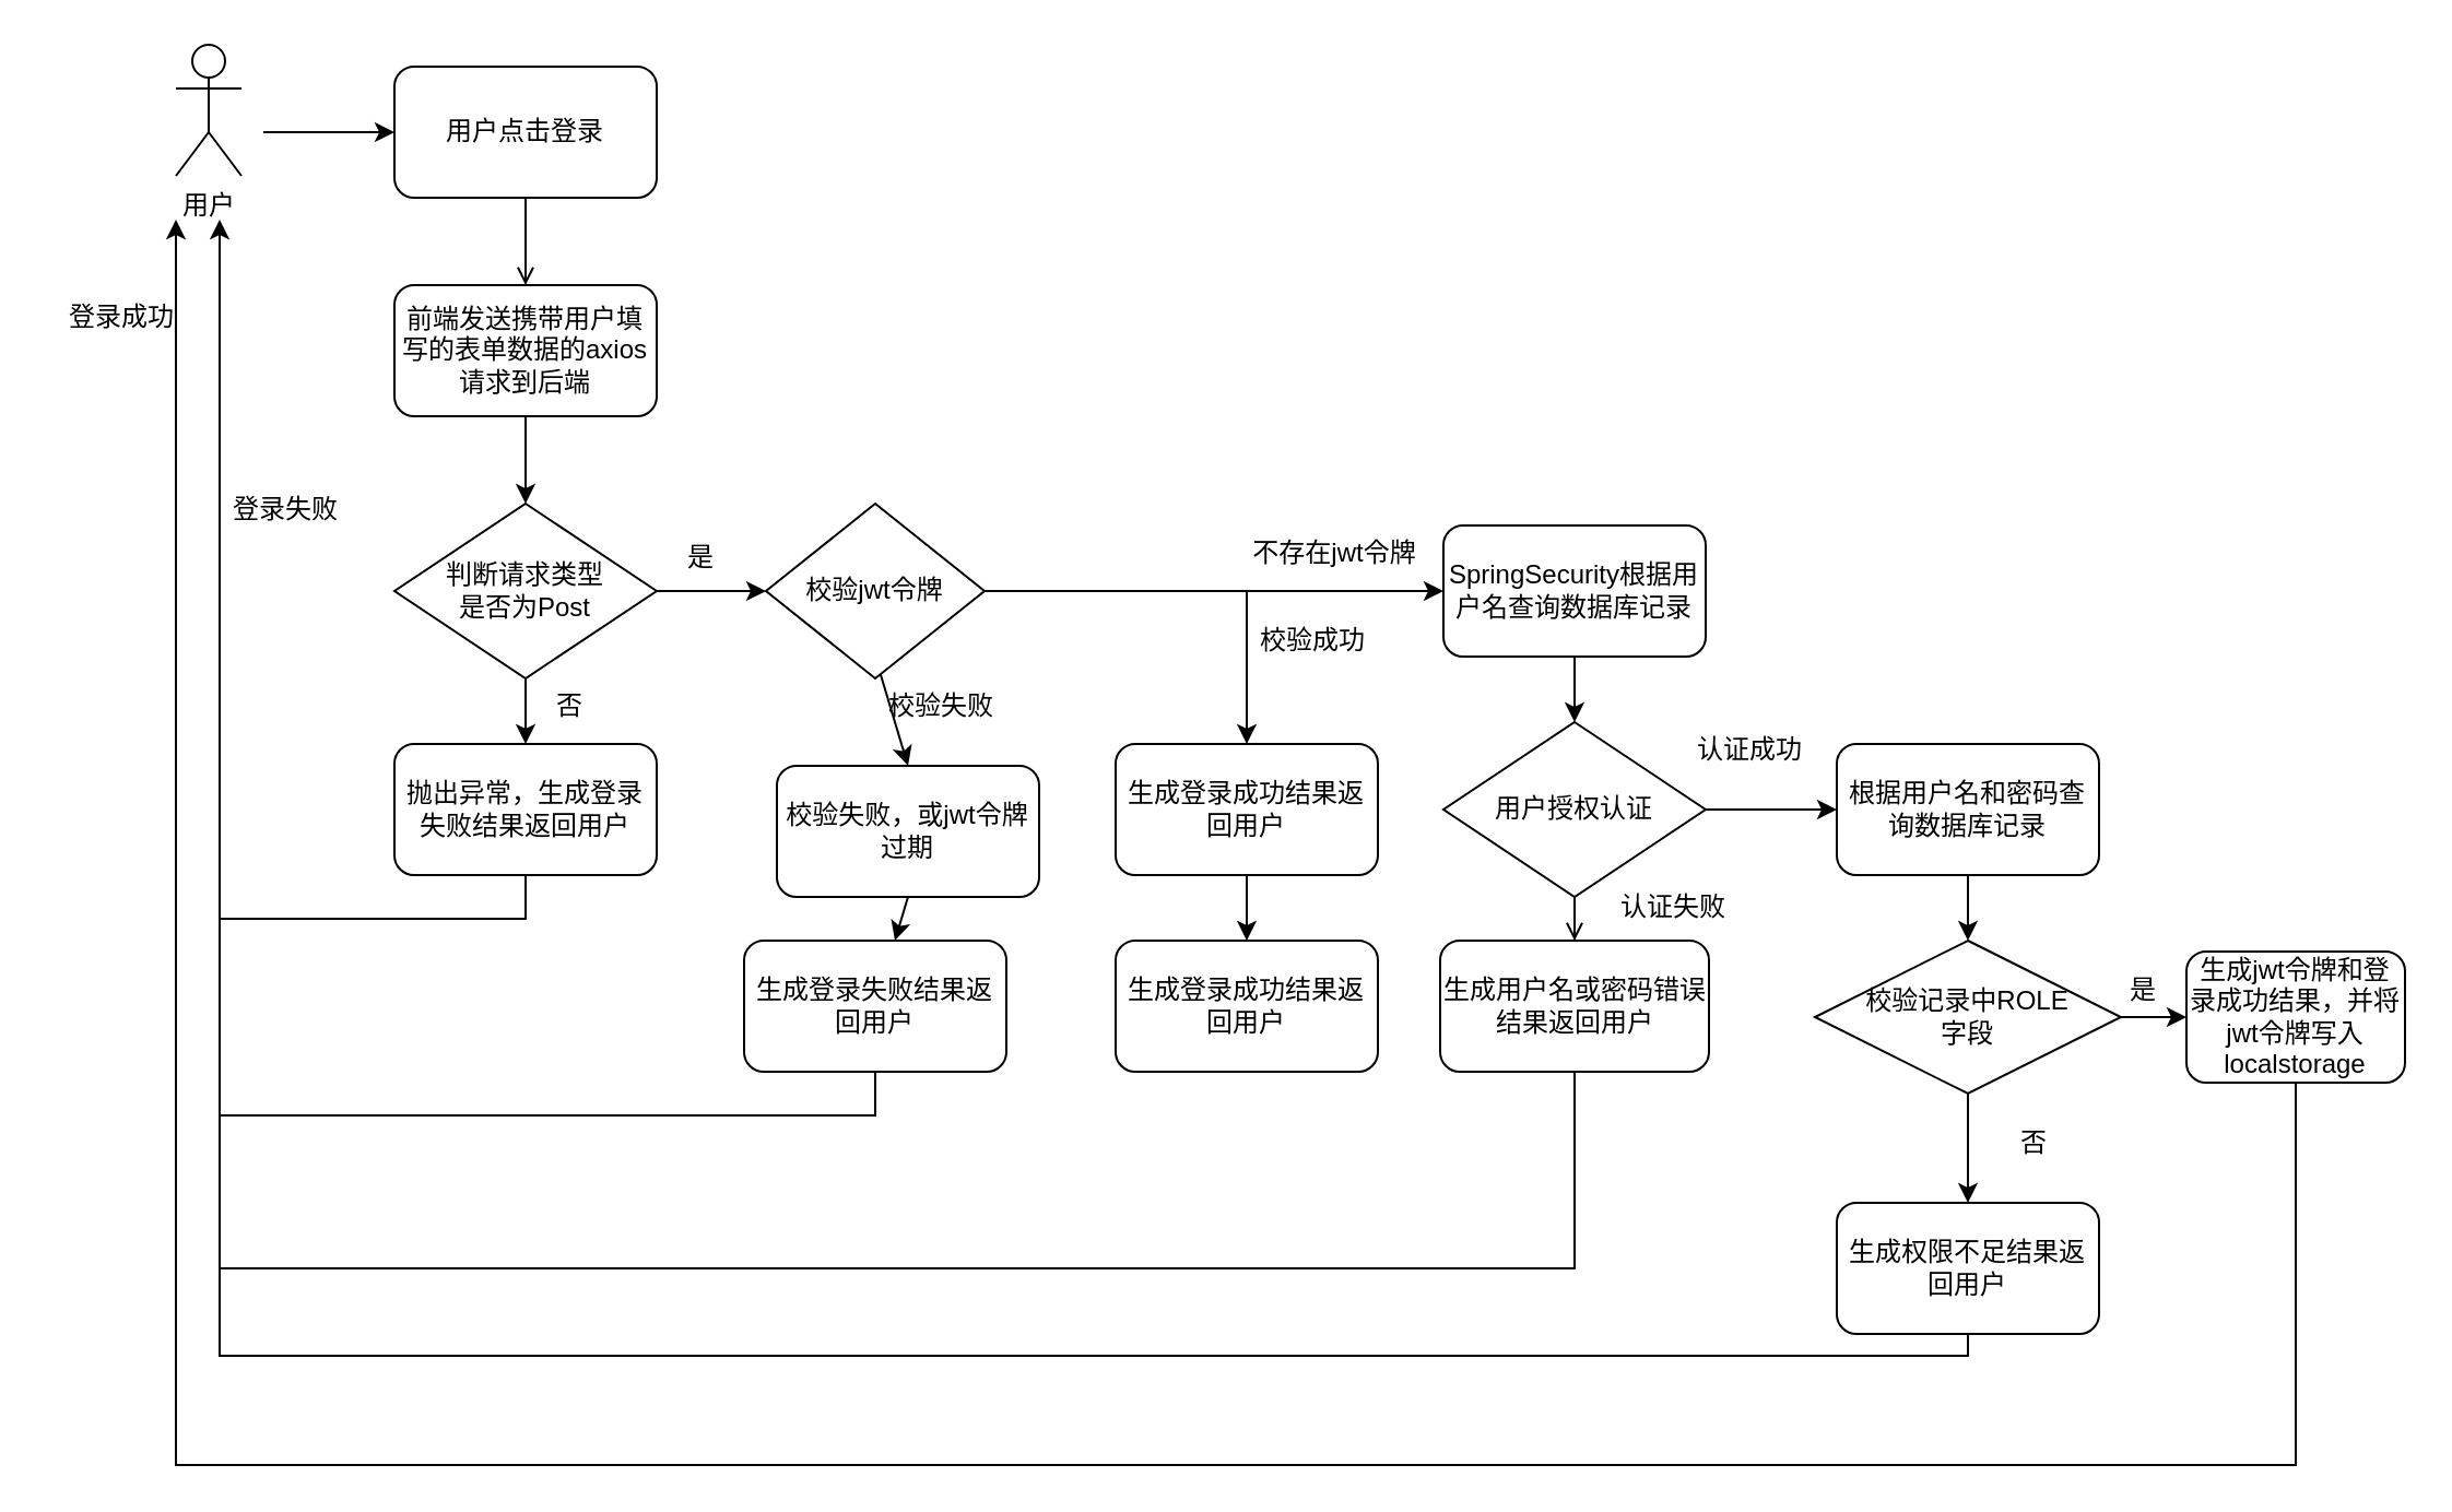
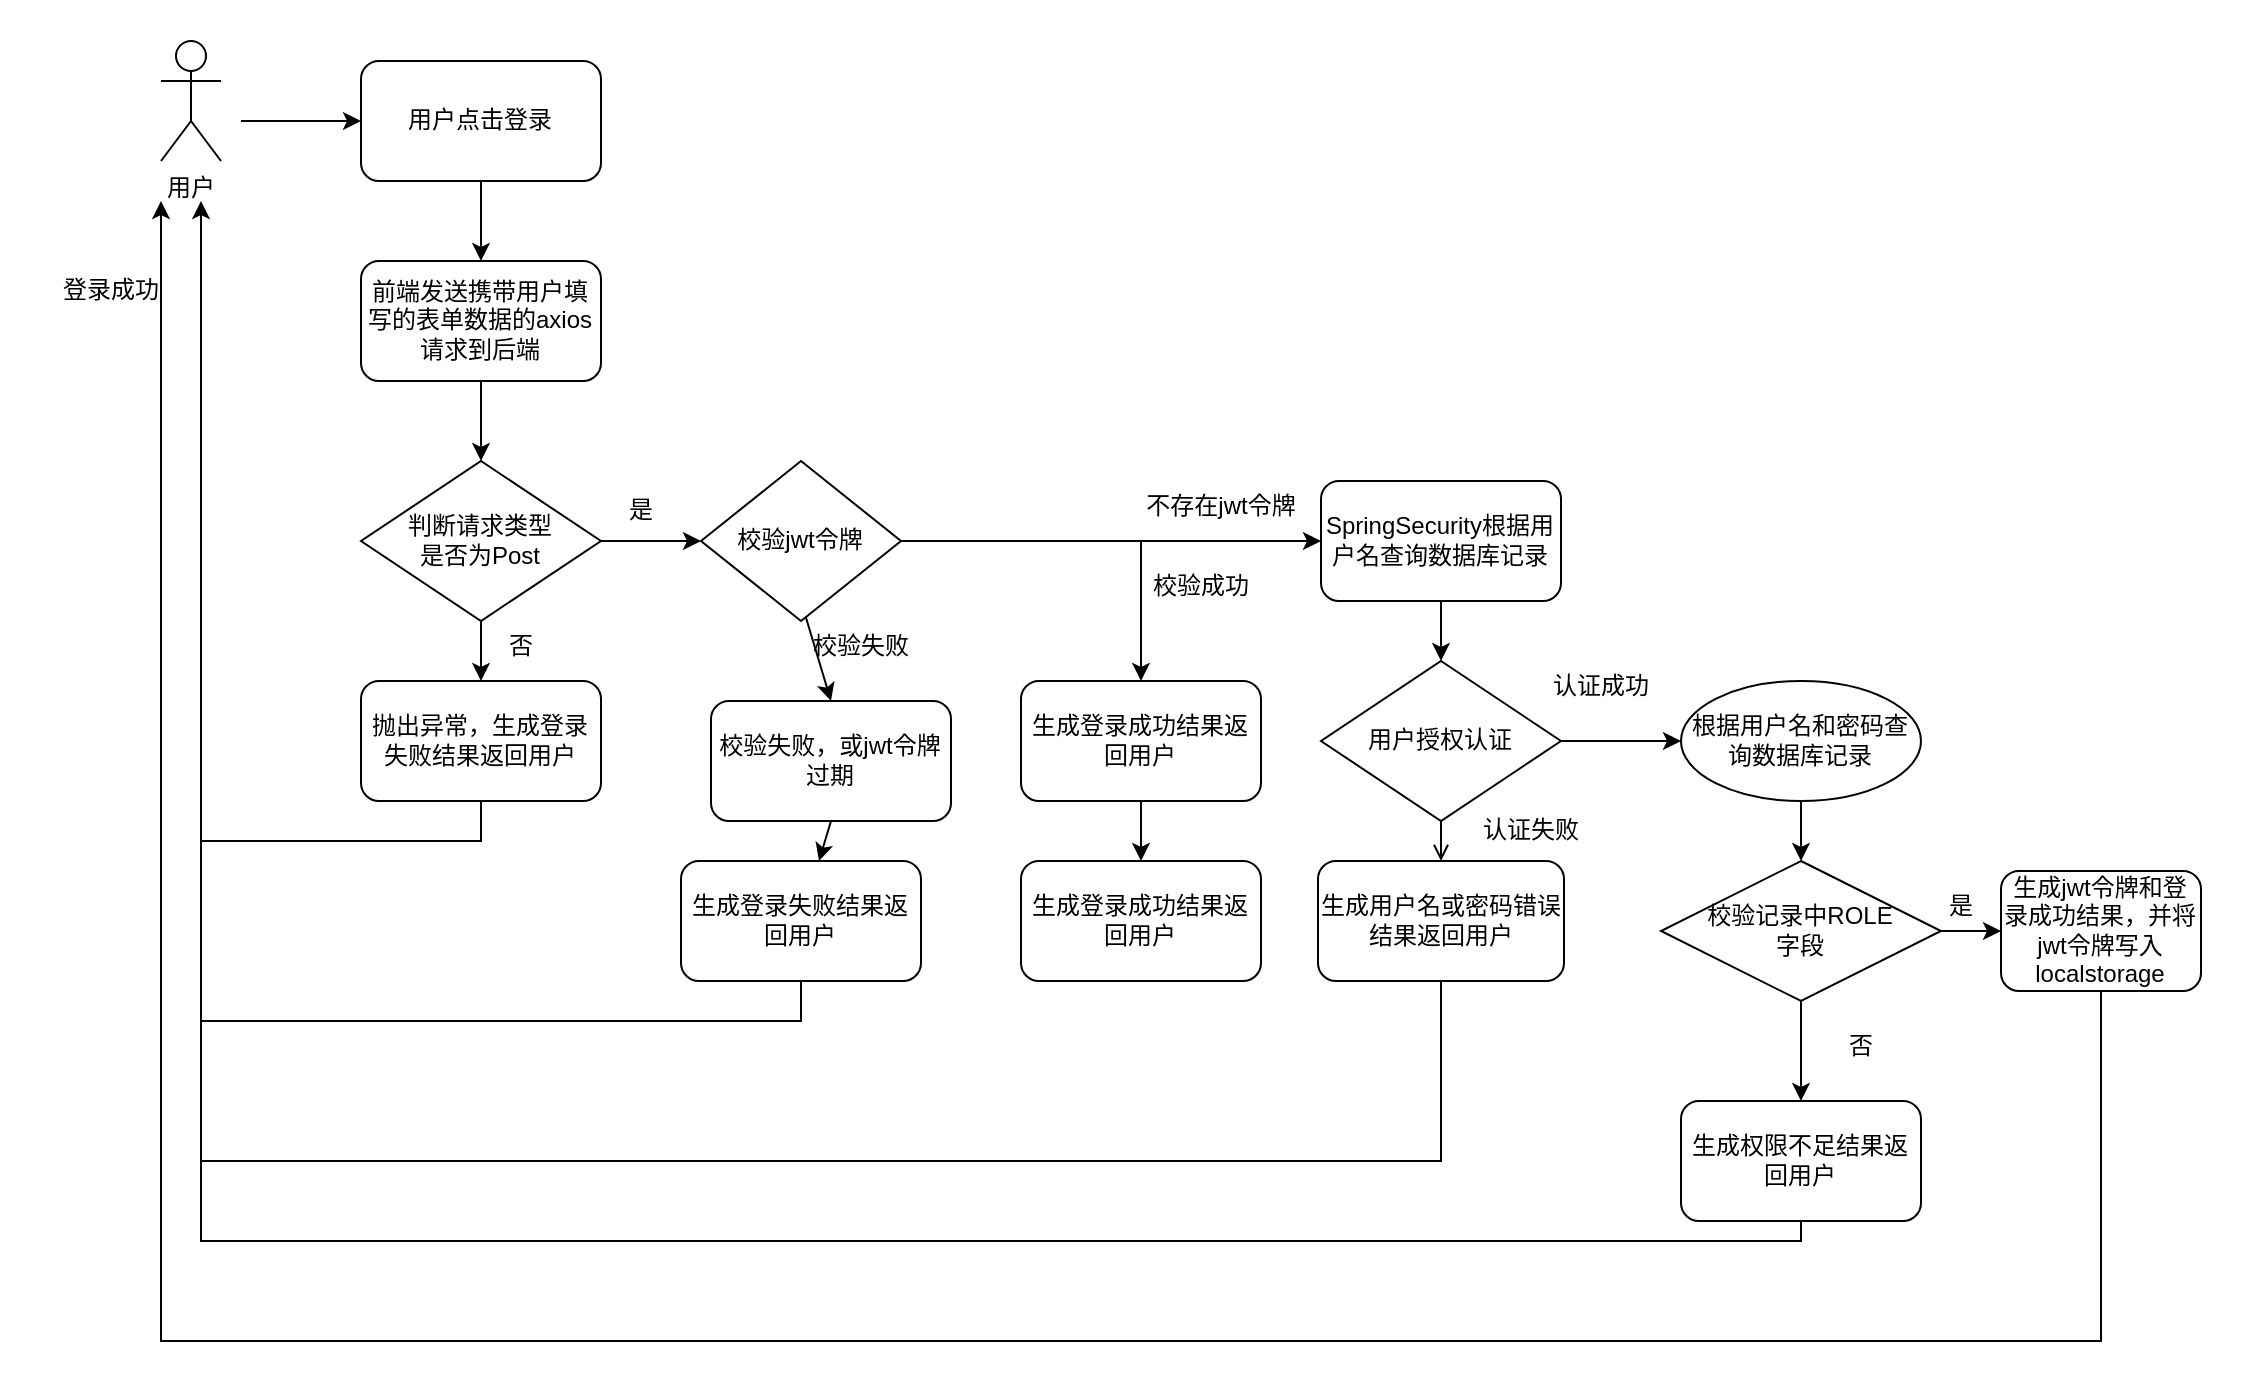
- <mxCell id="6" value="" style="endArrow=open;html=1;rounded=0;exitX=0.5;exitY=1;exitDx=0;exitDy=0;" edge="1" parent="1" source="2" target="5"><mxGeometry width="50" height="50" relative="1" as="geometry"><mxPoint x="480" y="240" as="sourcePoint" /><mxPoint x="530" y="190" as="targetPoint" /></mxGeometry></mxCell>
+ <mxCell id="6" value="" style="endArrow=classic;html=1;rounded=0;exitX=0.5;exitY=1;exitDx=0;exitDy=0;" edge="1" parent="1" source="2" target="5"><mxGeometry width="50" height="50" relative="1" as="geometry"><mxPoint x="480" y="240" as="sourcePoint" /><mxPoint x="530" y="190" as="targetPoint" /></mxGeometry></mxCell>
- <mxCell id="34" value="登录失败" style="text;html=1;align=center;verticalAlign=middle;resizable=0;points=[];autosize=1;strokeColor=none;fillColor=none;" vertex="1" parent="1"><mxGeometry x="95" y="218" width="70" height="30" as="geometry" /></mxCell>
- <mxCell id="37" value="根据用户名和密码查询数据库记录" style="rounded=1;whiteSpace=wrap;html=1;" vertex="1" parent="1"><mxGeometry x="840" y="340" width="120" height="60" as="geometry" /></mxCell>
+ <mxCell id="37" value="根据用户名和密码查询数据库记录" style="ellipse;whiteSpace=wrap;html=1;" vertex="1" parent="1"><mxGeometry x="840" y="340" width="120" height="60" as="geometry" /></mxCell>
